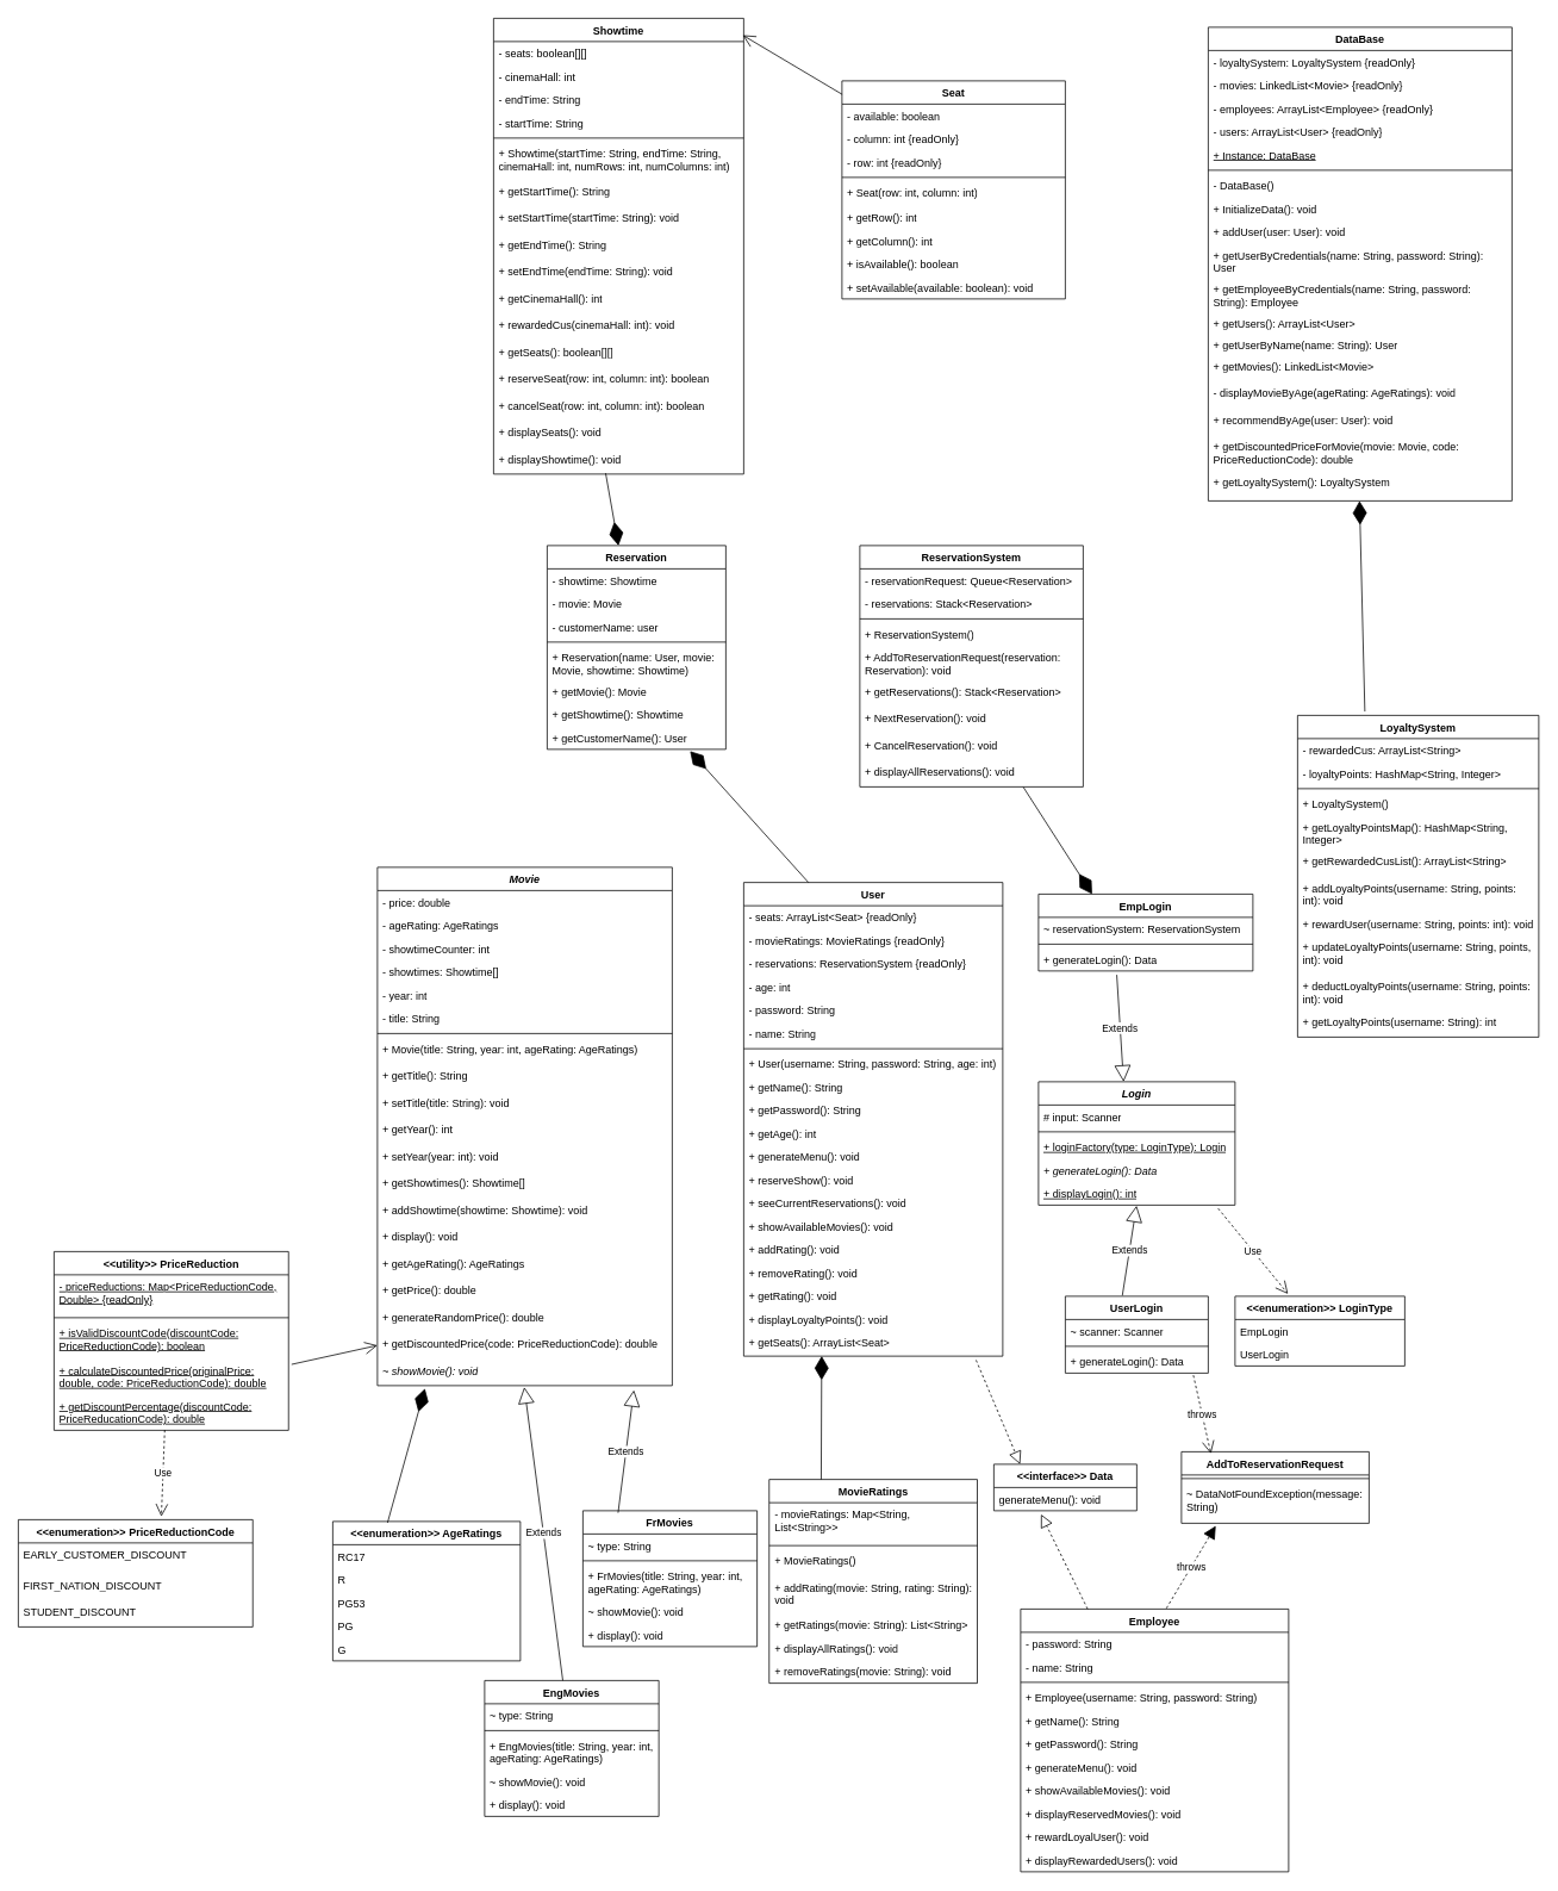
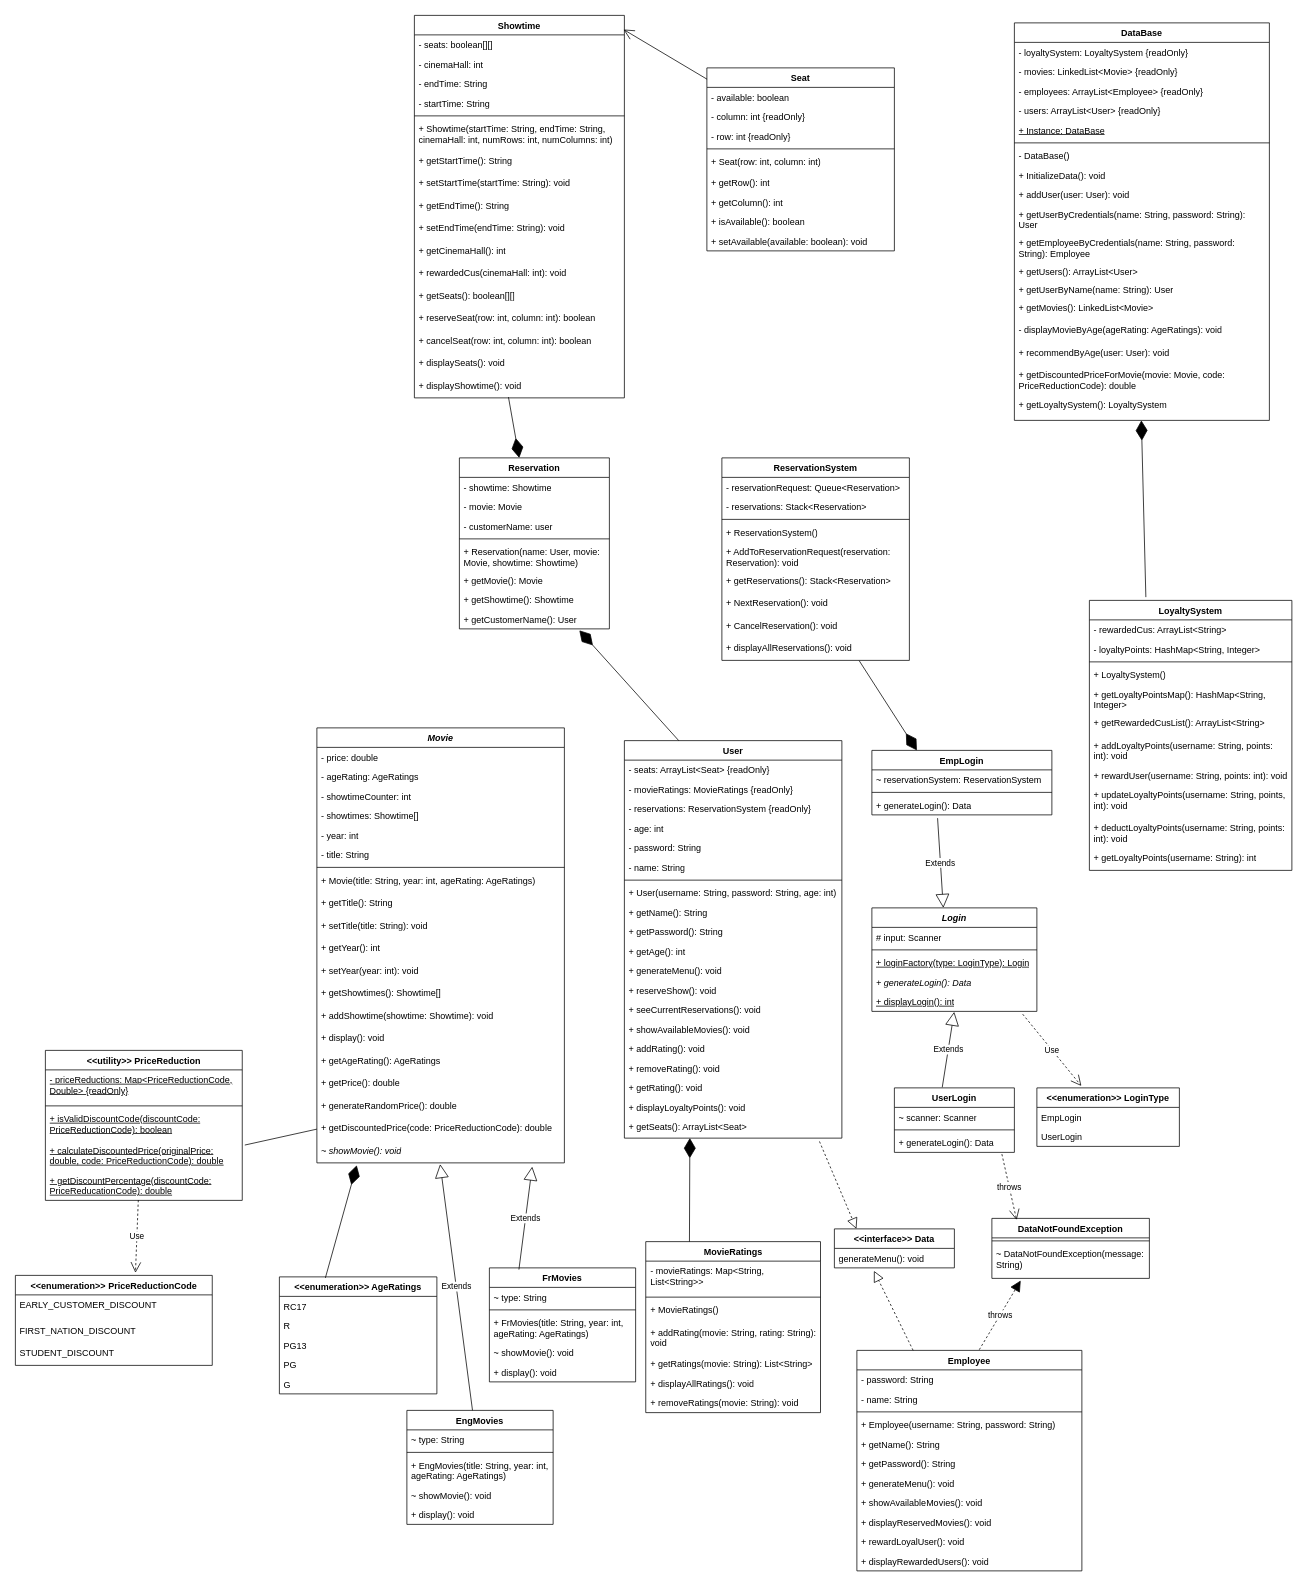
- <mxCell id="208" value="" style="endArrow=open;endFill=1;endSize=12;html=1;rounded=0;exitX=1.013;exitY=0.156;exitDx=0;exitDy=0;exitPerimeter=0;entryX=0;entryY=0.5;entryDx=0;entryDy=0;" edge="1" parent="1" source="135" target="129"><mxGeometry width="160" relative="1" as="geometry"><mxPoint x="332" y="1480" as="sourcePoint" /><mxPoint x="492" y="1480" as="targetPoint" /></mxGeometry></mxCell>
+ <mxCell id="208" value="" style="endArrow=none;endFill=1;endSize=12;html=1;rounded=0;exitX=1.013;exitY=0.156;exitDx=0;exitDy=0;exitPerimeter=0;entryX=0;entryY=0.5;entryDx=0;entryDy=0;" edge="1" parent="1" source="135" target="129"><mxGeometry width="160" relative="1" as="geometry"><mxPoint x="332" y="1480" as="sourcePoint" /><mxPoint x="492" y="1480" as="targetPoint" /></mxGeometry></mxCell>
- <mxCell id="197" value="AddToReservationRequest" style="swimlane;fontStyle=1;align=center;verticalAlign=top;childLayout=stackLayout;horizontal=1;startSize=26;horizontalStack=0;resizeParent=1;resizeParentMax=0;resizeLast=0;collapsible=1;marginBottom=0;whiteSpace=wrap;html=1;" vertex="1" parent="1"><mxGeometry x="1322" y="1624" width="210" height="80" as="geometry" /></mxCell>
+ <mxCell id="197" value="DataNotFoundException" style="swimlane;fontStyle=1;align=center;verticalAlign=top;childLayout=stackLayout;horizontal=1;startSize=26;horizontalStack=0;resizeParent=1;resizeParentMax=0;resizeLast=0;collapsible=1;marginBottom=0;whiteSpace=wrap;html=1;" vertex="1" parent="1"><mxGeometry x="1322" y="1624" width="210" height="80" as="geometry" /></mxCell>
- <mxCell id="152" value="PG53" style="text;strokeColor=none;fillColor=none;align=left;verticalAlign=top;spacingLeft=4;spacingRight=4;overflow=hidden;rotatable=0;points=[[0,0.5],[1,0.5]];portConstraint=eastwest;whiteSpace=wrap;html=1;" parent="149" vertex="1"><mxGeometry y="78" width="210" height="26" as="geometry" /></mxCell>
+ <mxCell id="152" value="PG13" style="text;strokeColor=none;fillColor=none;align=left;verticalAlign=top;spacingLeft=4;spacingRight=4;overflow=hidden;rotatable=0;points=[[0,0.5],[1,0.5]];portConstraint=eastwest;whiteSpace=wrap;html=1;" parent="149" vertex="1"><mxGeometry y="78" width="210" height="26" as="geometry" /></mxCell>
